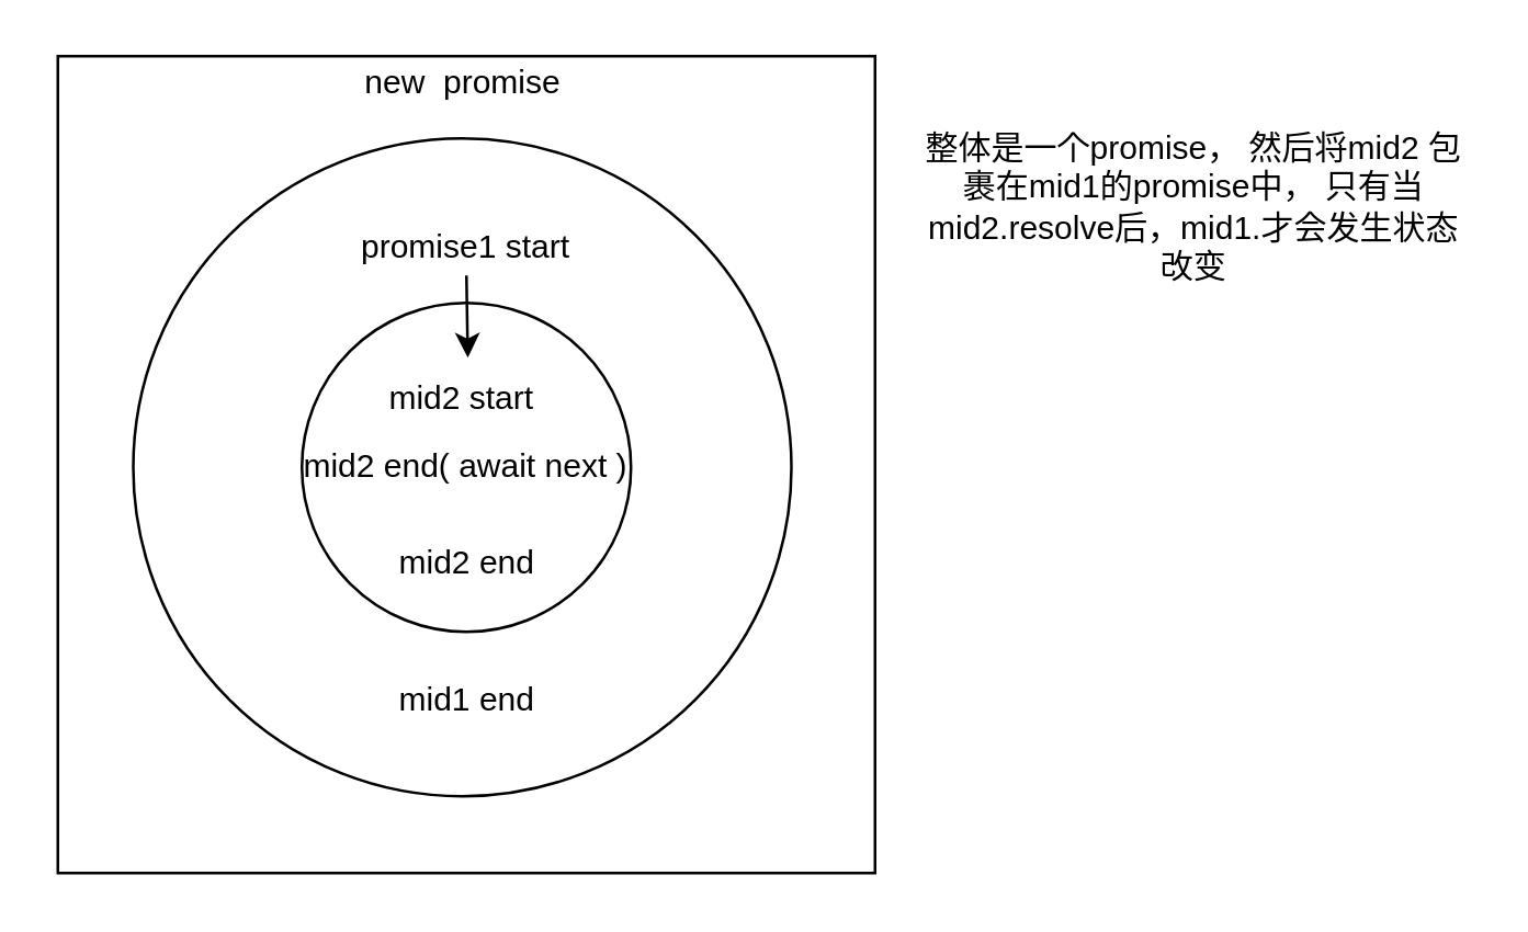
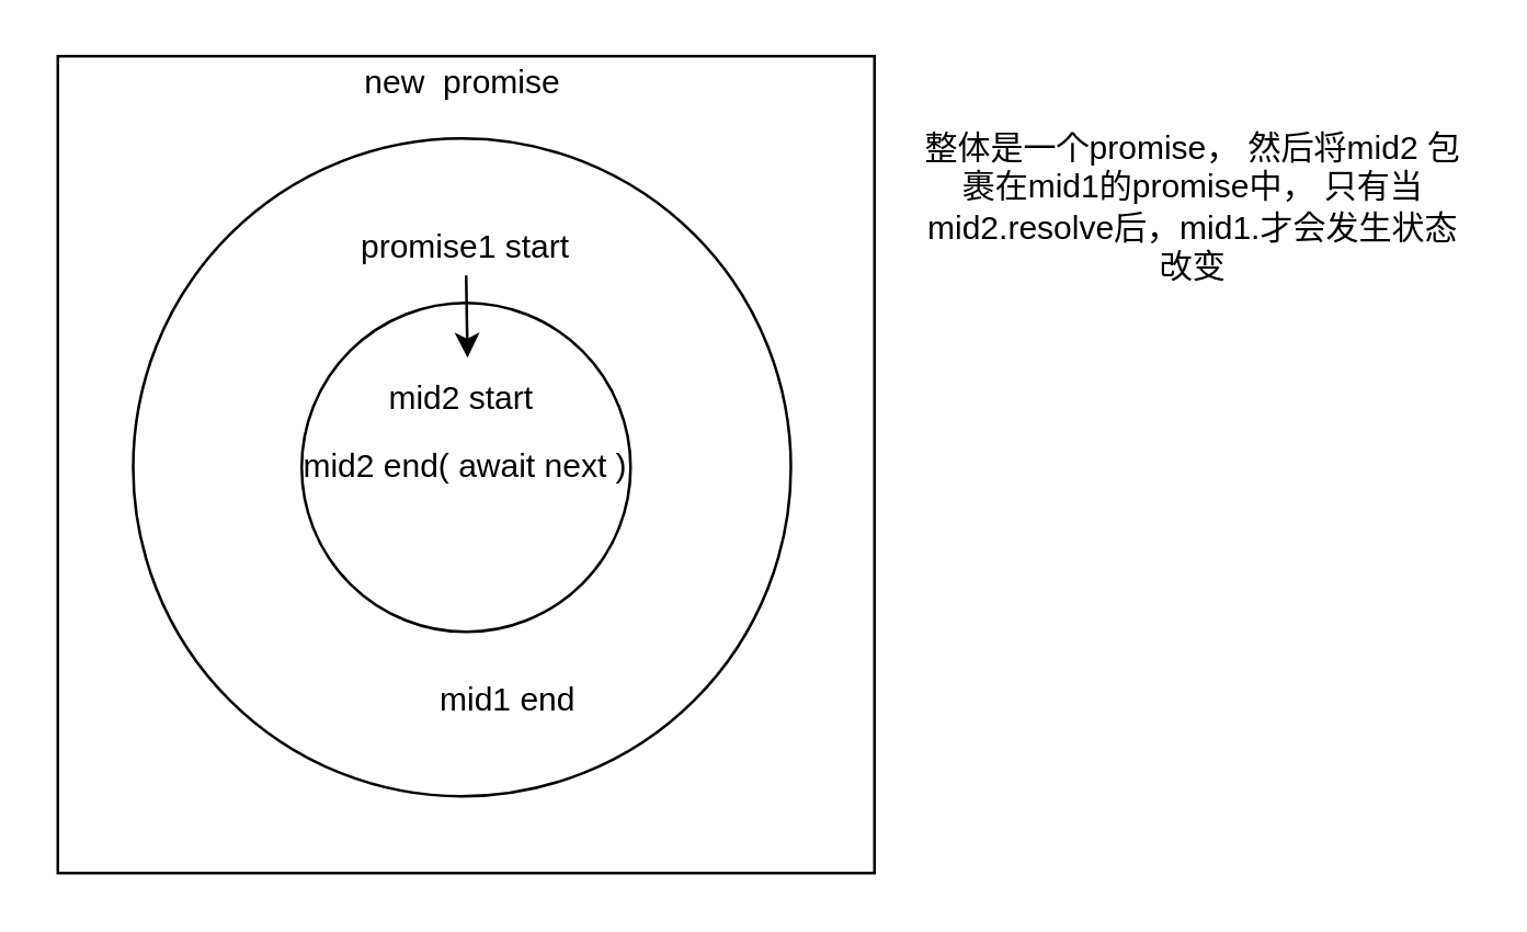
- <mxCell id="10" value="mid2 end" style="text;html=1;strokeColor=none;fillColor=none;align=center;verticalAlign=middle;whiteSpace=wrap;rounded=0;" vertex="1" parent="1"><mxGeometry x="139.5" y="190" width="60" height="30" as="geometry" /></mxCell>
- <mxCell id="11" value="mid1 end" style="text;html=1;strokeColor=none;fillColor=none;align=center;verticalAlign=middle;whiteSpace=wrap;rounded=0;" vertex="1" parent="1"><mxGeometry x="139.5" y="240" width="60" height="30" as="geometry" /></mxCell>
+ <mxCell id="11" value="mid1 end" style="text;html=1;strokeColor=none;fillColor=none;align=center;verticalAlign=middle;whiteSpace=wrap;rounded=0;" vertex="1" parent="1"><mxGeometry x="154.5" y="240" width="60" height="30" as="geometry" /></mxCell>
